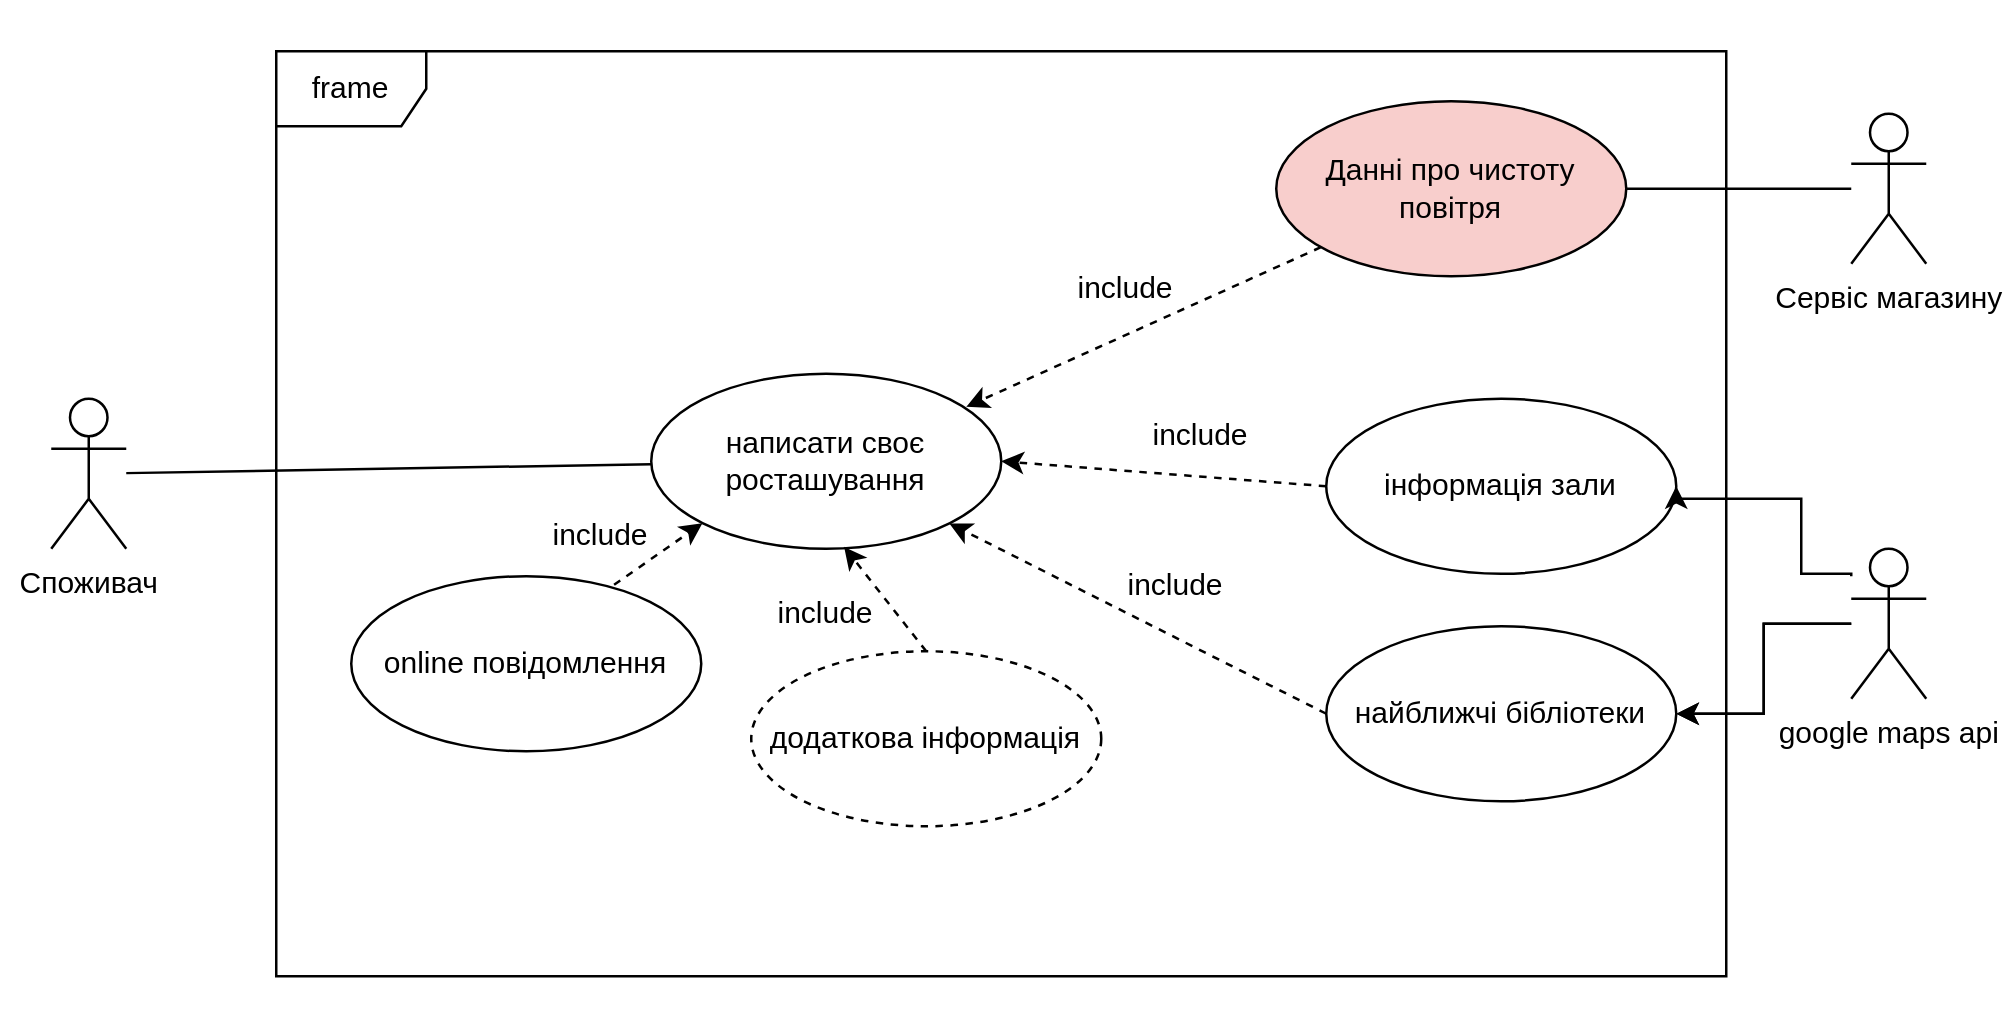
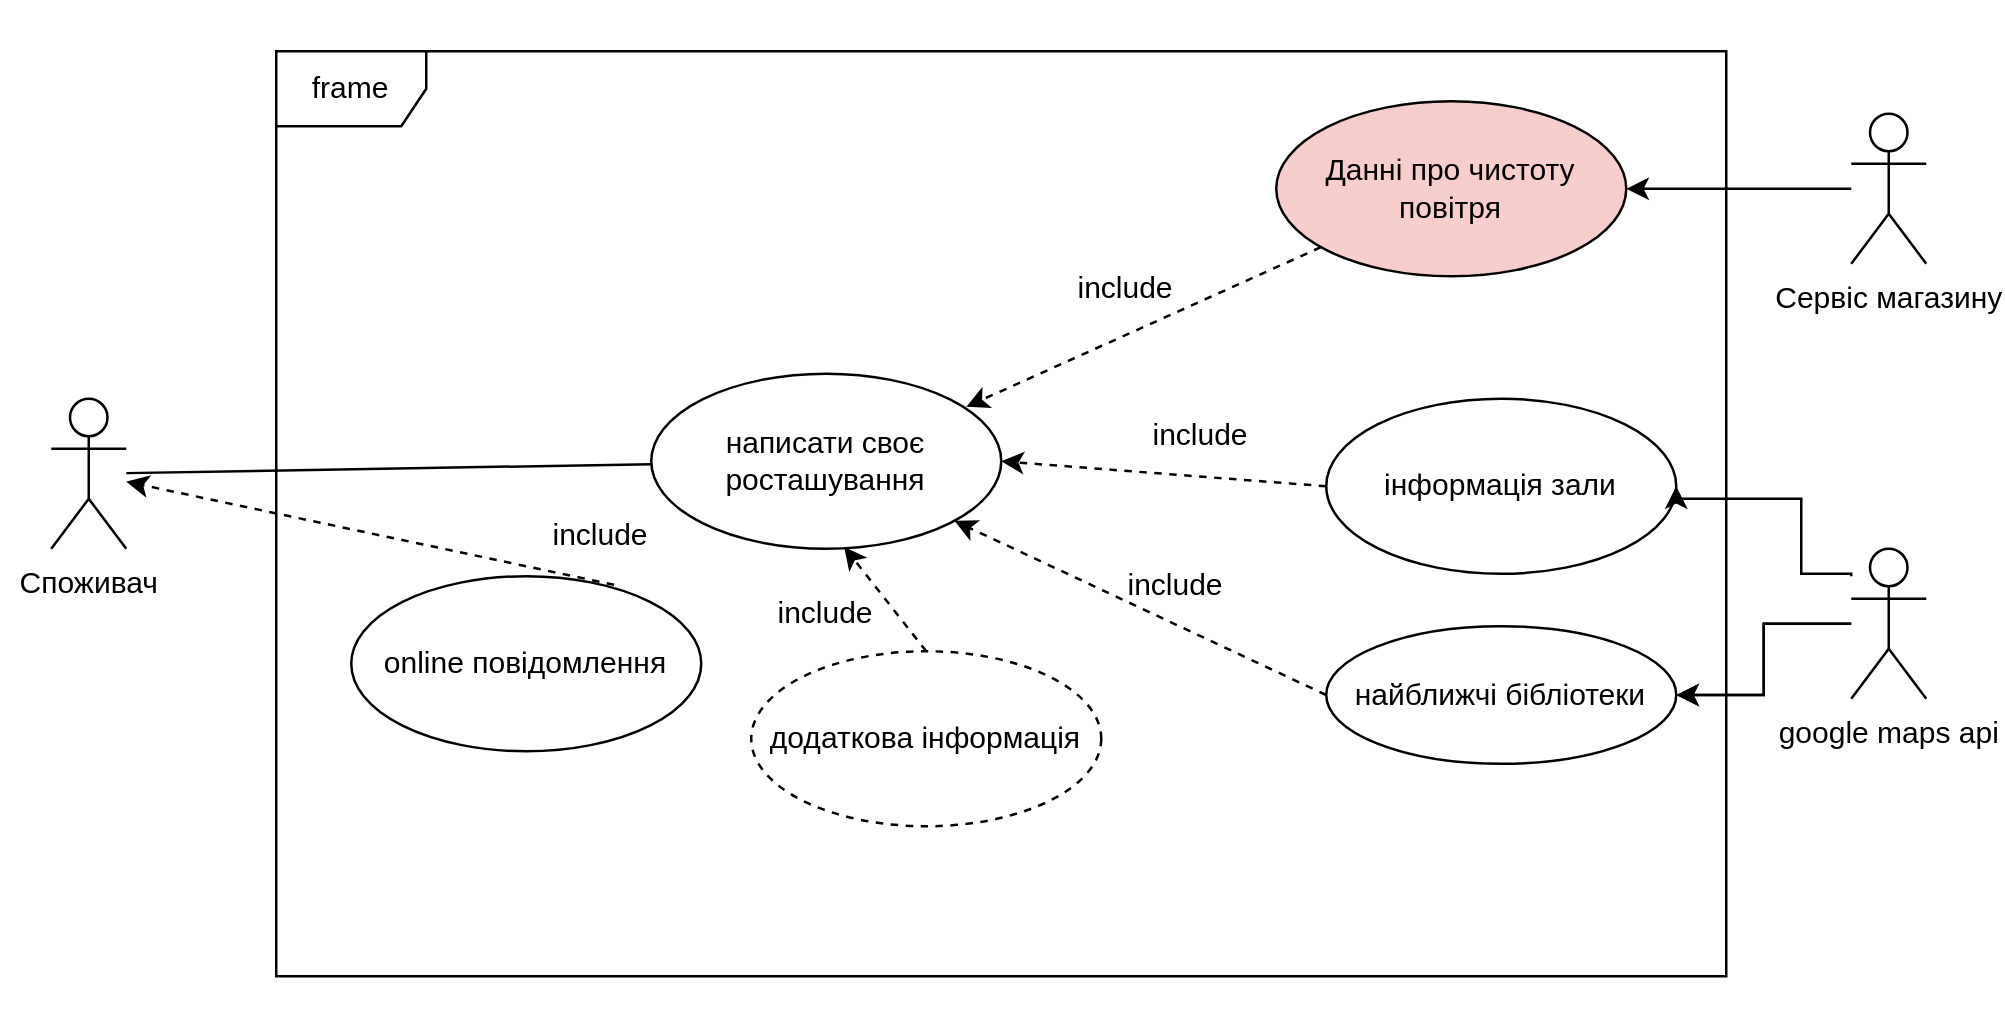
- <mxCell id="5" value="" style="edgeStyle=orthogonalEdgeStyle;rounded=0;orthogonalLoop=1;jettySize=auto;html=1;endArrow=none;" edge="1" parent="1" source="6" target="7"><mxGeometry relative="1" as="geometry"><Array as="points"><mxPoint x="740" y="75" /></Array></mxGeometry></mxCell>
+ <mxCell id="5" value="" style="edgeStyle=orthogonalEdgeStyle;rounded=0;orthogonalLoop=1;jettySize=auto;html=1;" edge="1" parent="1" source="6" target="7"><mxGeometry relative="1" as="geometry"><Array as="points"><mxPoint x="740" y="75" /></Array></mxGeometry></mxCell>
- <mxCell id="25" value="" style="endArrow=classic;html=1;rounded=0;exitX=0.751;exitY=0.049;exitDx=0;exitDy=0;dashed=1;exitPerimeter=0;entryX=0;entryY=1;entryDx=0;entryDy=0;" edge="1" parent="1" source="24" target="4"><mxGeometry width="50" height="50" relative="1" as="geometry"><mxPoint x="280" y="390" as="sourcePoint" /><mxPoint x="129.251" y="313.872" as="targetPoint" /></mxGeometry></mxCell>
+ <mxCell id="25" value="" style="endArrow=classic;html=1;rounded=0;exitX=0.751;exitY=0.049;exitDx=0;exitDy=0;dashed=1;exitPerimeter=0;" edge="1" parent="1" source="24" target="3"><mxGeometry width="50" height="50" relative="1" as="geometry"><mxPoint x="280" y="390" as="sourcePoint" /><mxPoint x="129.251" y="313.872" as="targetPoint" /></mxGeometry></mxCell>
- <mxCell id="13" value="найближчі бібліотеки" style="ellipse;whiteSpace=wrap;html=1;" vertex="1" parent="1"><mxGeometry x="530" y="250" width="140" height="70" as="geometry" /></mxCell>
+ <mxCell id="13" value="найближчі бібліотеки" style="ellipse;whiteSpace=wrap;html=1;" vertex="1" parent="1"><mxGeometry x="530" y="250" width="140" height="55" as="geometry" /></mxCell>
